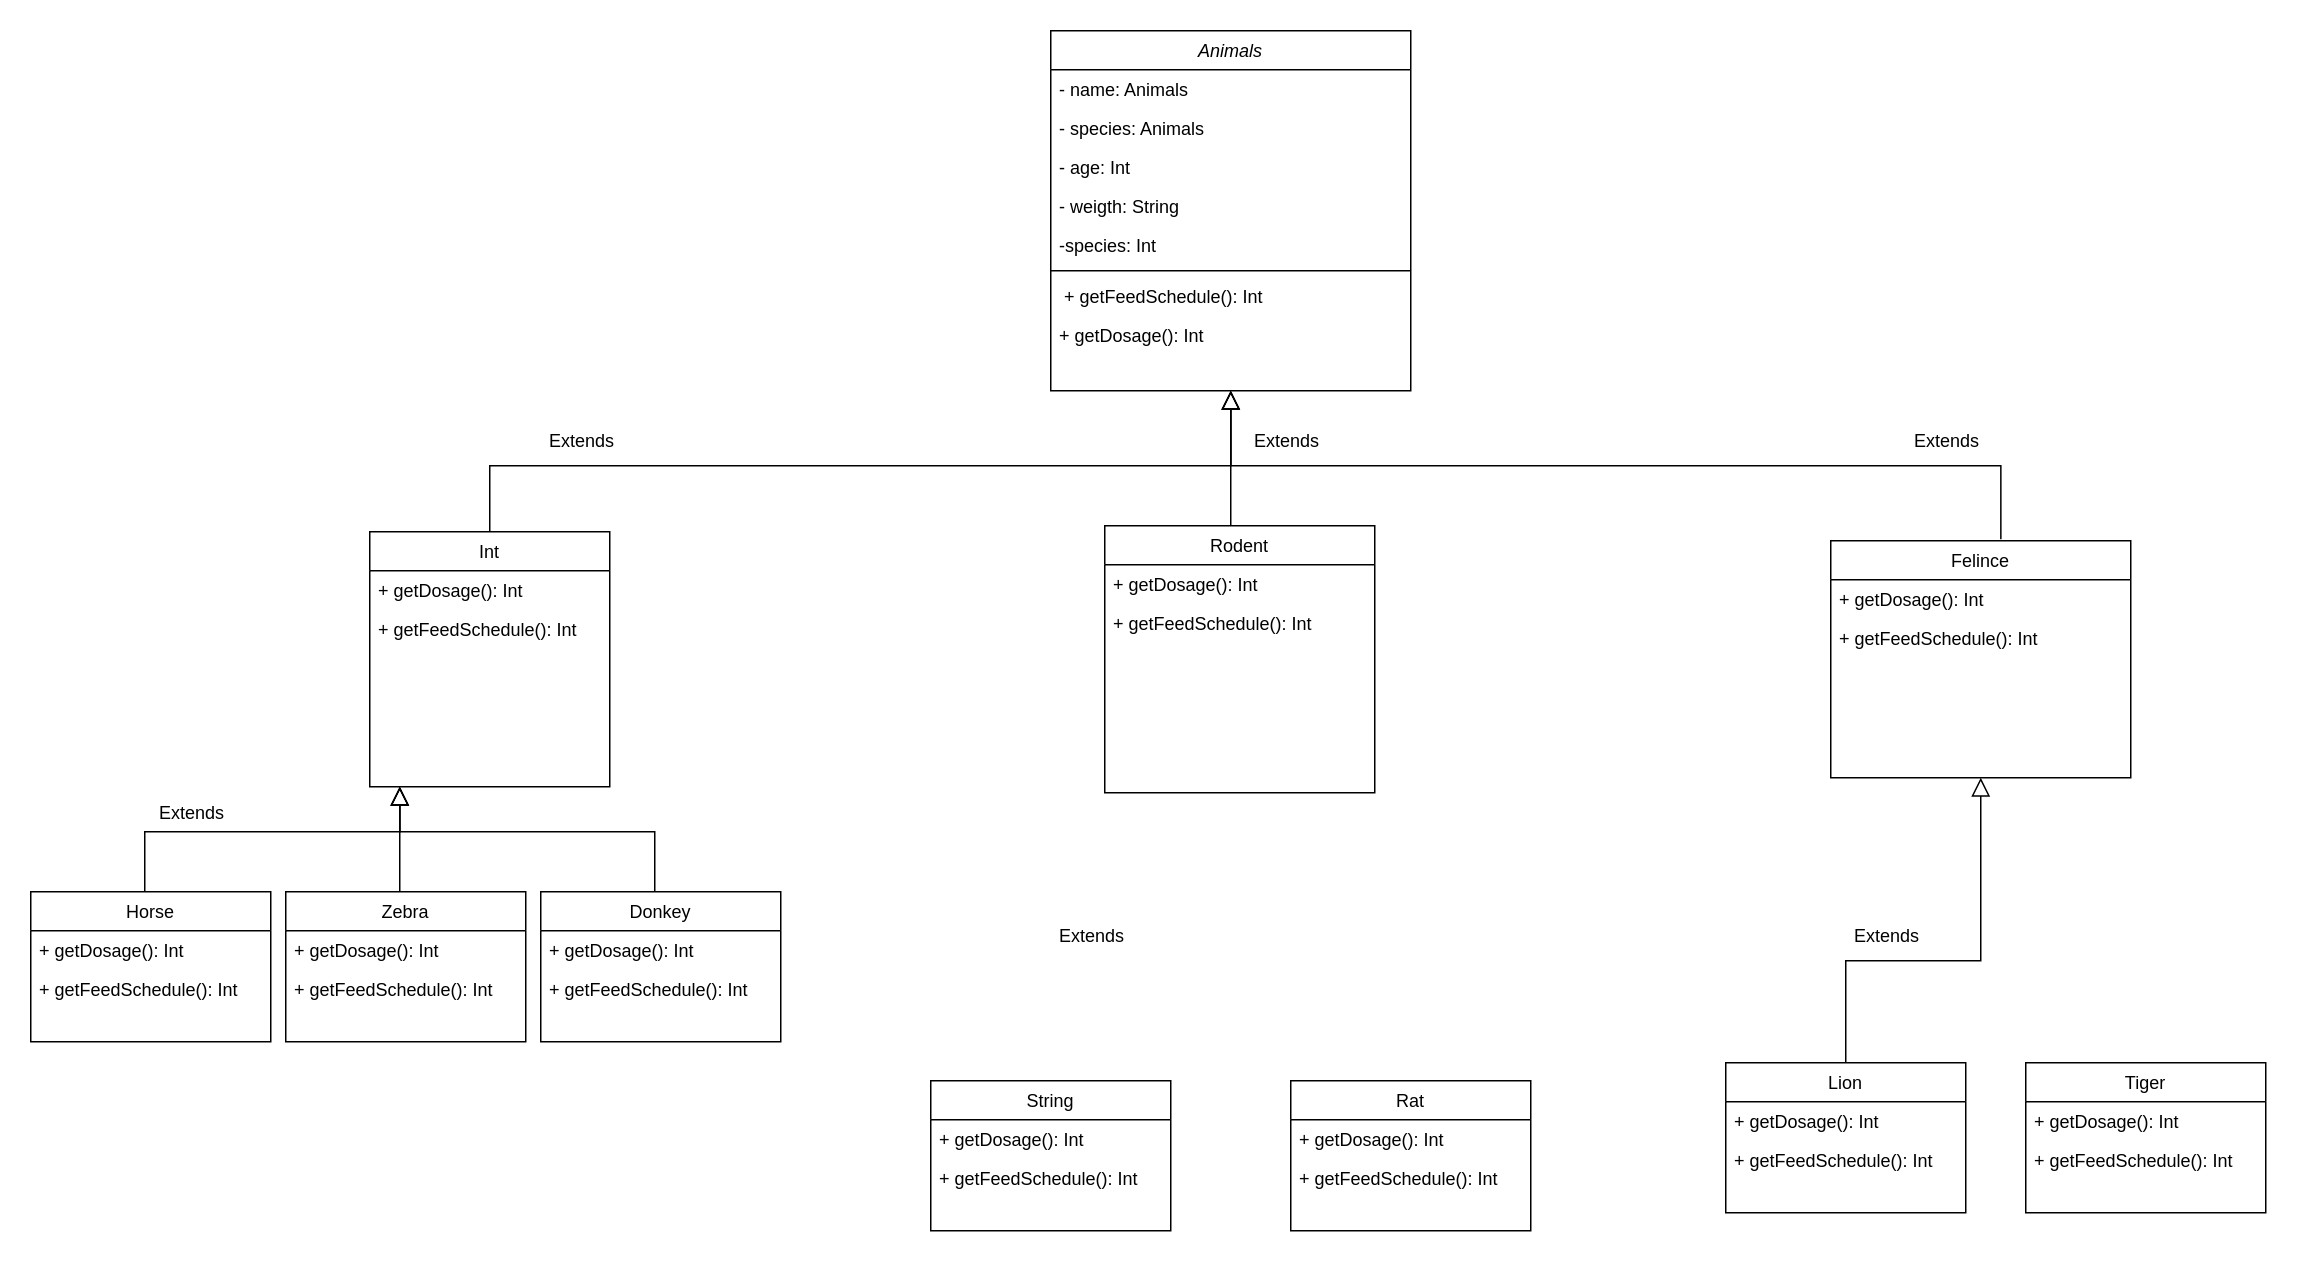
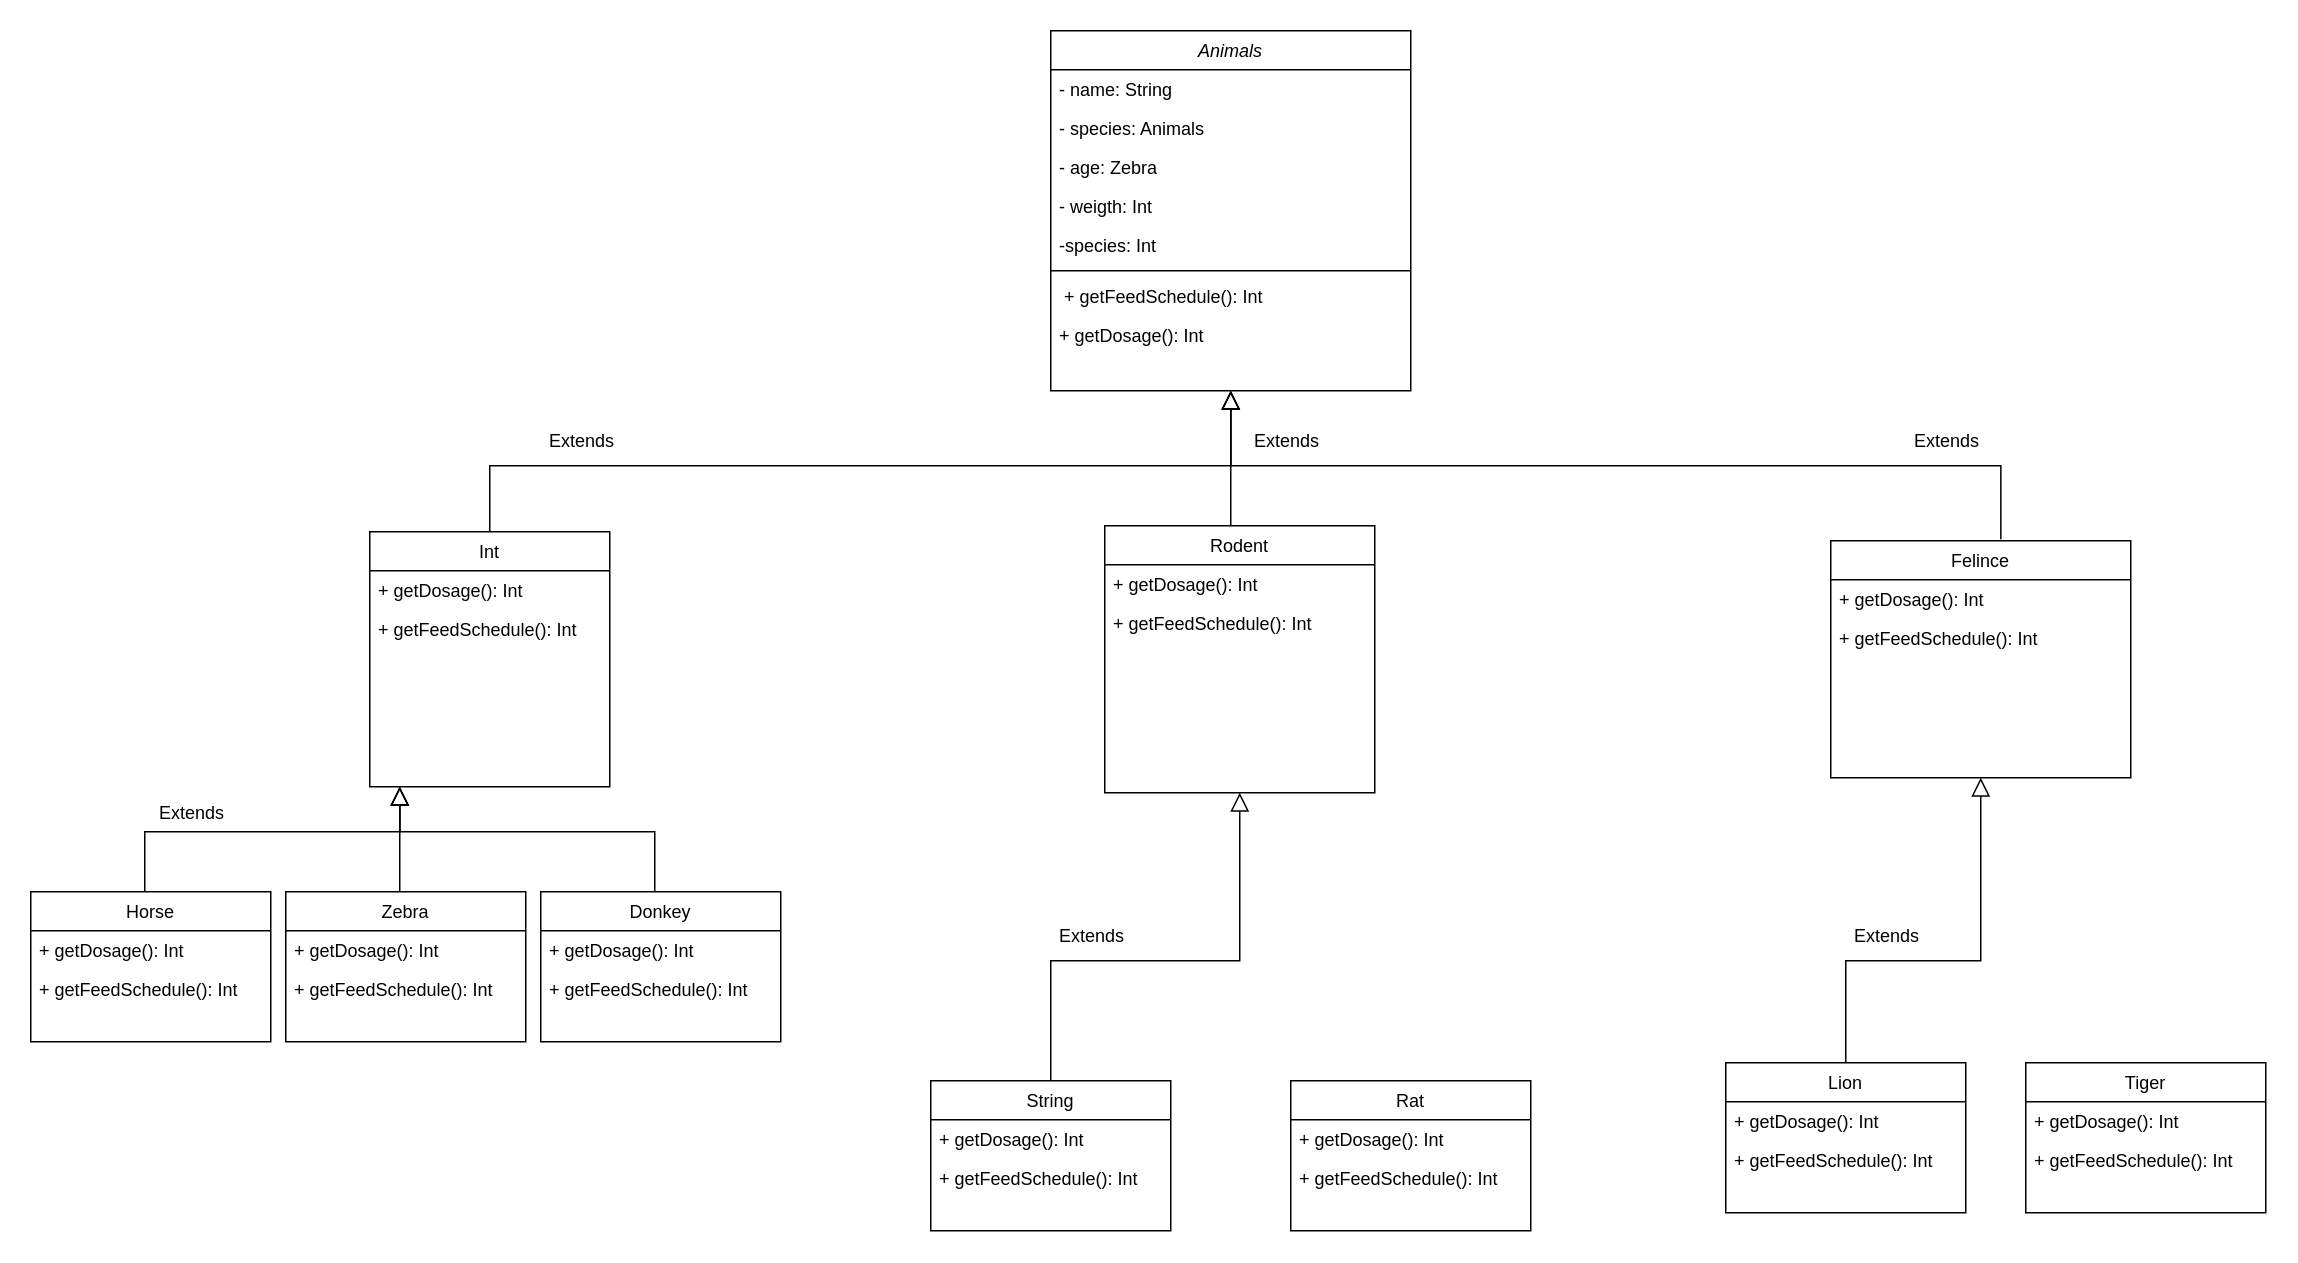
- <mxCell id="3" value="- name: Animals" style="text;align=left;verticalAlign=top;spacingLeft=4;spacingRight=4;overflow=hidden;rotatable=0;points=[[0,0.5],[1,0.5]];portConstraint=eastwest;" parent="2" vertex="1"><mxGeometry y="26" width="240" height="26" as="geometry" /></mxCell>
+ <mxCell id="3" value="- name: String" style="text;align=left;verticalAlign=top;spacingLeft=4;spacingRight=4;overflow=hidden;rotatable=0;points=[[0,0.5],[1,0.5]];portConstraint=eastwest;" parent="2" vertex="1"><mxGeometry y="26" width="240" height="26" as="geometry" /></mxCell>
- <mxCell id="5" value="- age: Int" style="text;align=left;verticalAlign=top;spacingLeft=4;spacingRight=4;overflow=hidden;rotatable=0;points=[[0,0.5],[1,0.5]];portConstraint=eastwest;rounded=0;shadow=0;html=0;" parent="2" vertex="1"><mxGeometry y="78" width="240" height="26" as="geometry" /></mxCell>
+ <mxCell id="5" value="- age: Zebra" style="text;align=left;verticalAlign=top;spacingLeft=4;spacingRight=4;overflow=hidden;rotatable=0;points=[[0,0.5],[1,0.5]];portConstraint=eastwest;rounded=0;shadow=0;html=0;" parent="2" vertex="1"><mxGeometry y="78" width="240" height="26" as="geometry" /></mxCell>
- <mxCell id="6" value="- weigth: String" style="text;align=left;verticalAlign=top;spacingLeft=4;spacingRight=4;overflow=hidden;rotatable=0;points=[[0,0.5],[1,0.5]];portConstraint=eastwest;rounded=0;shadow=0;html=0;" vertex="1" parent="2"><mxGeometry y="104" width="240" height="26" as="geometry" /></mxCell>
+ <mxCell id="6" value="- weigth: Int" style="text;align=left;verticalAlign=top;spacingLeft=4;spacingRight=4;overflow=hidden;rotatable=0;points=[[0,0.5],[1,0.5]];portConstraint=eastwest;rounded=0;shadow=0;html=0;" vertex="1" parent="2"><mxGeometry y="104" width="240" height="26" as="geometry" /></mxCell>
+ <mxCell id="41" value="" style="endArrow=block;endSize=10;endFill=0;shadow=0;strokeWidth=1;rounded=0;edgeStyle=elbowEdgeStyle;elbow=vertical;exitX=0.5;exitY=0;exitDx=0;exitDy=0;entryX=0.5;entryY=1;entryDx=0;entryDy=0;" edge="1" parent="1" source="38" target="15"><mxGeometry width="160" relative="1" as="geometry"><mxPoint x="700" y="610" as="sourcePoint" /><mxPoint x="810" y="530" as="targetPoint" /><Array as="points"><mxPoint x="770" y="640" /></Array></mxGeometry></mxCell>
